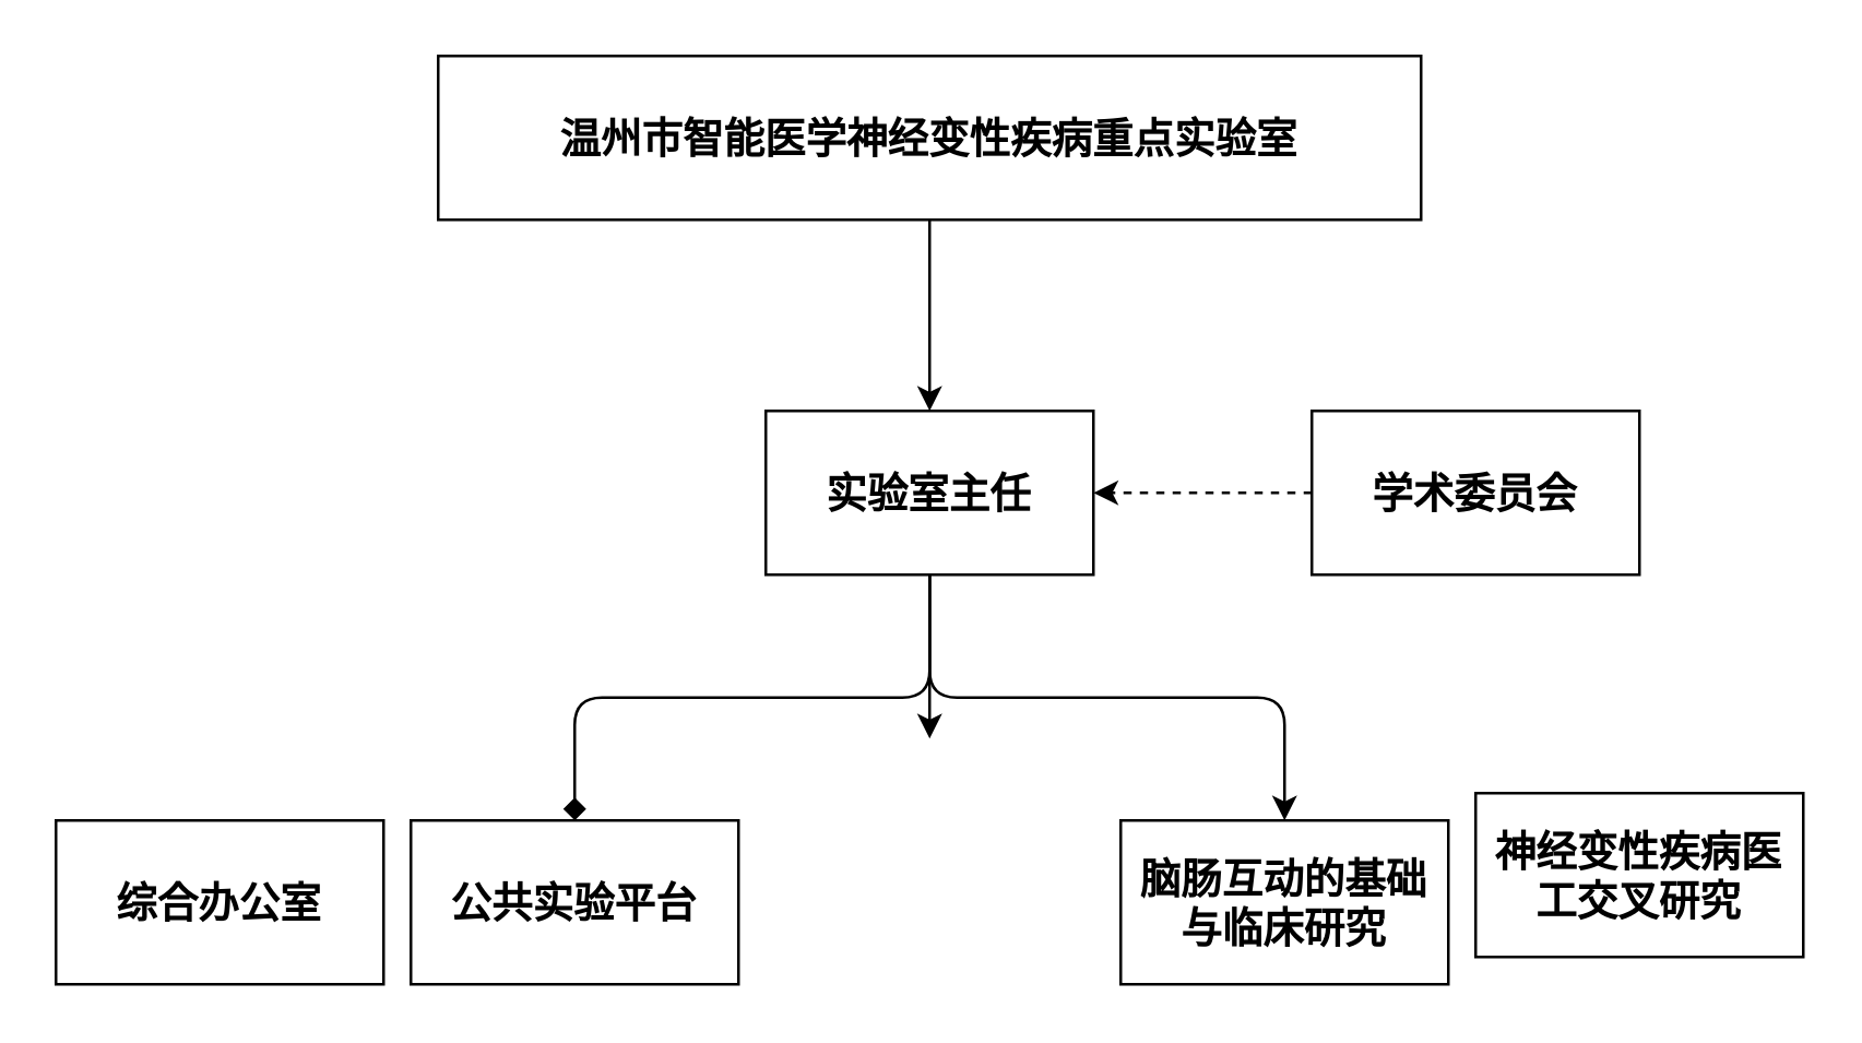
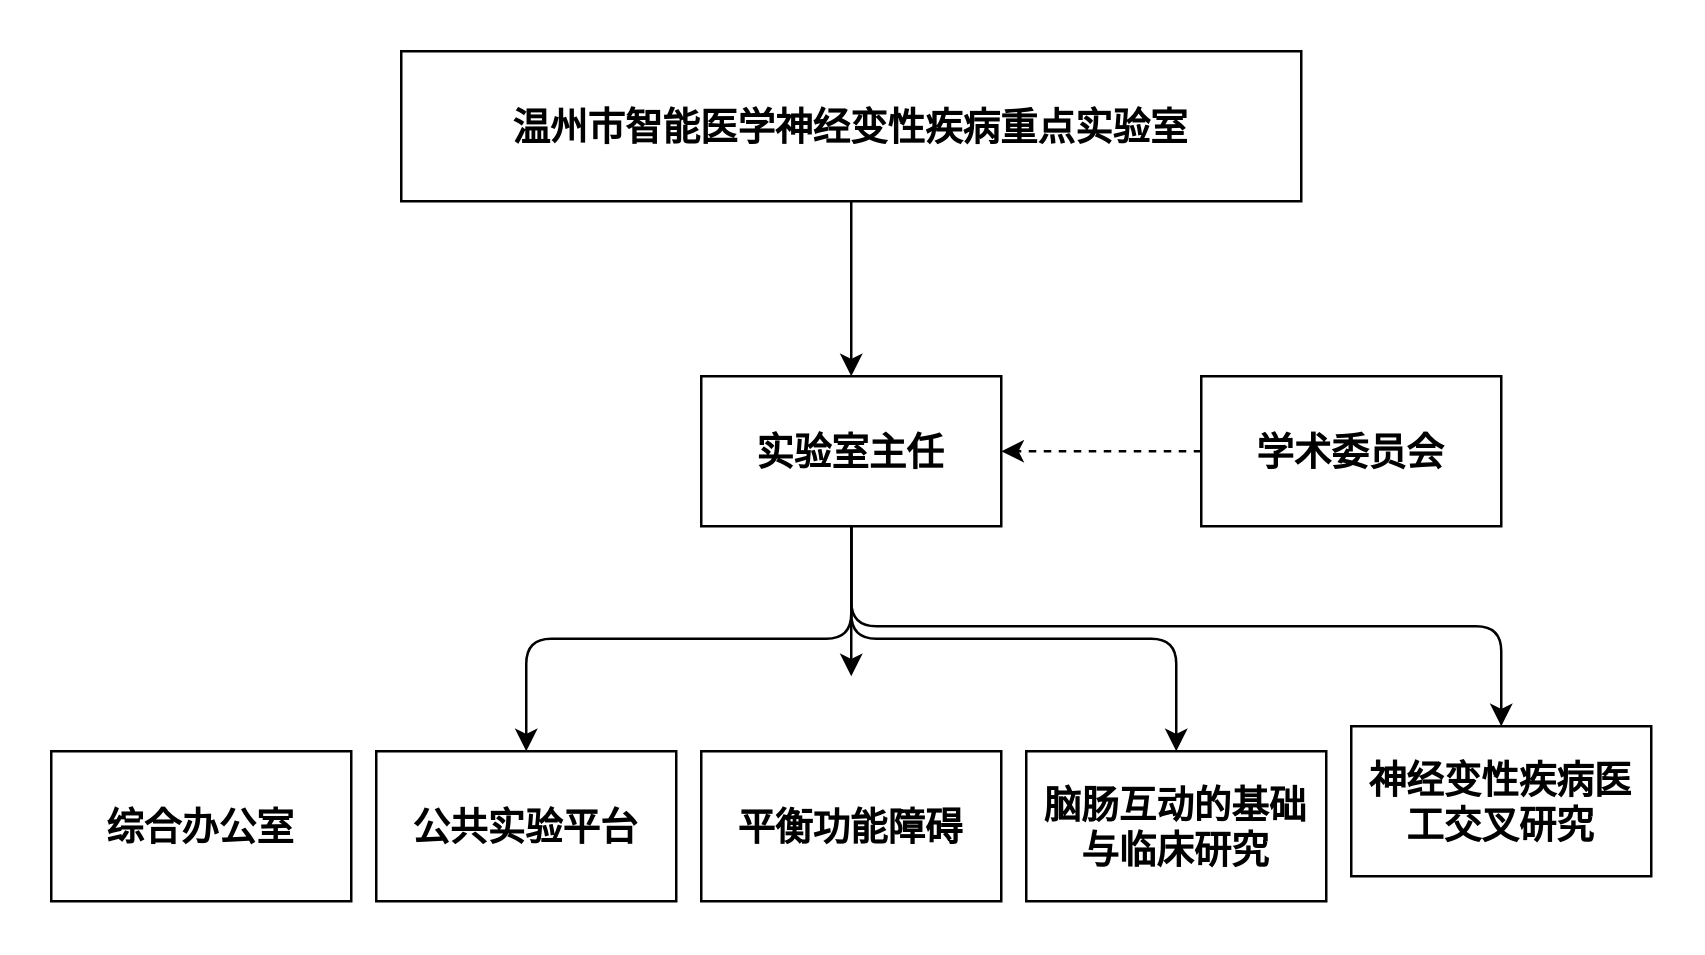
+ <mxCell id="15" value="" style="edgeStyle=elbowEdgeStyle;elbow=vertical;endArrow=classic;html=1;exitX=0.5;exitY=1;exitDx=0;exitDy=0;fontSize=15;fontStyle=1" edge="1" parent="1" source="4" target="11"><mxGeometry width="50" height="50" relative="1" as="geometry"><mxPoint x="320" y="500" as="sourcePoint" /><mxPoint x="370" y="450" as="targetPoint" /></mxGeometry></mxCell>
- <mxCell id="12" value="" style="edgeStyle=elbowEdgeStyle;elbow=vertical;endArrow=diamond;html=1;exitX=0.5;exitY=1;exitDx=0;exitDy=0;entryX=0.5;entryY=0;entryDx=0;entryDy=0;fontSize=15;fontStyle=1;" edge="1" parent="1" source="4" target="8"><mxGeometry width="50" height="50" relative="1" as="geometry"><mxPoint x="320" y="460" as="sourcePoint" /><mxPoint x="370" y="410" as="targetPoint" /></mxGeometry></mxCell>
+ <mxCell id="12" value="" style="edgeStyle=elbowEdgeStyle;elbow=vertical;endArrow=classic;html=1;exitX=0.5;exitY=1;exitDx=0;exitDy=0;entryX=0.5;entryY=0;entryDx=0;entryDy=0;fontSize=15;fontStyle=1" edge="1" parent="1" source="4" target="8"><mxGeometry width="50" height="50" relative="1" as="geometry"><mxPoint x="320" y="460" as="sourcePoint" /><mxPoint x="370" y="410" as="targetPoint" /></mxGeometry></mxCell>
+ <mxCell id="9" value="&lt;span style=&quot;font-size: 15px;&quot;&gt;&lt;span style=&quot;font-size: 15px;&quot;&gt;平衡功能障碍&lt;/span&gt;&lt;/span&gt;" style="rounded=0;whiteSpace=wrap;html=1;fontSize=15;fontStyle=1" vertex="1" parent="1"><mxGeometry x="280" y="300" width="120" height="60" as="geometry" /></mxCell>
